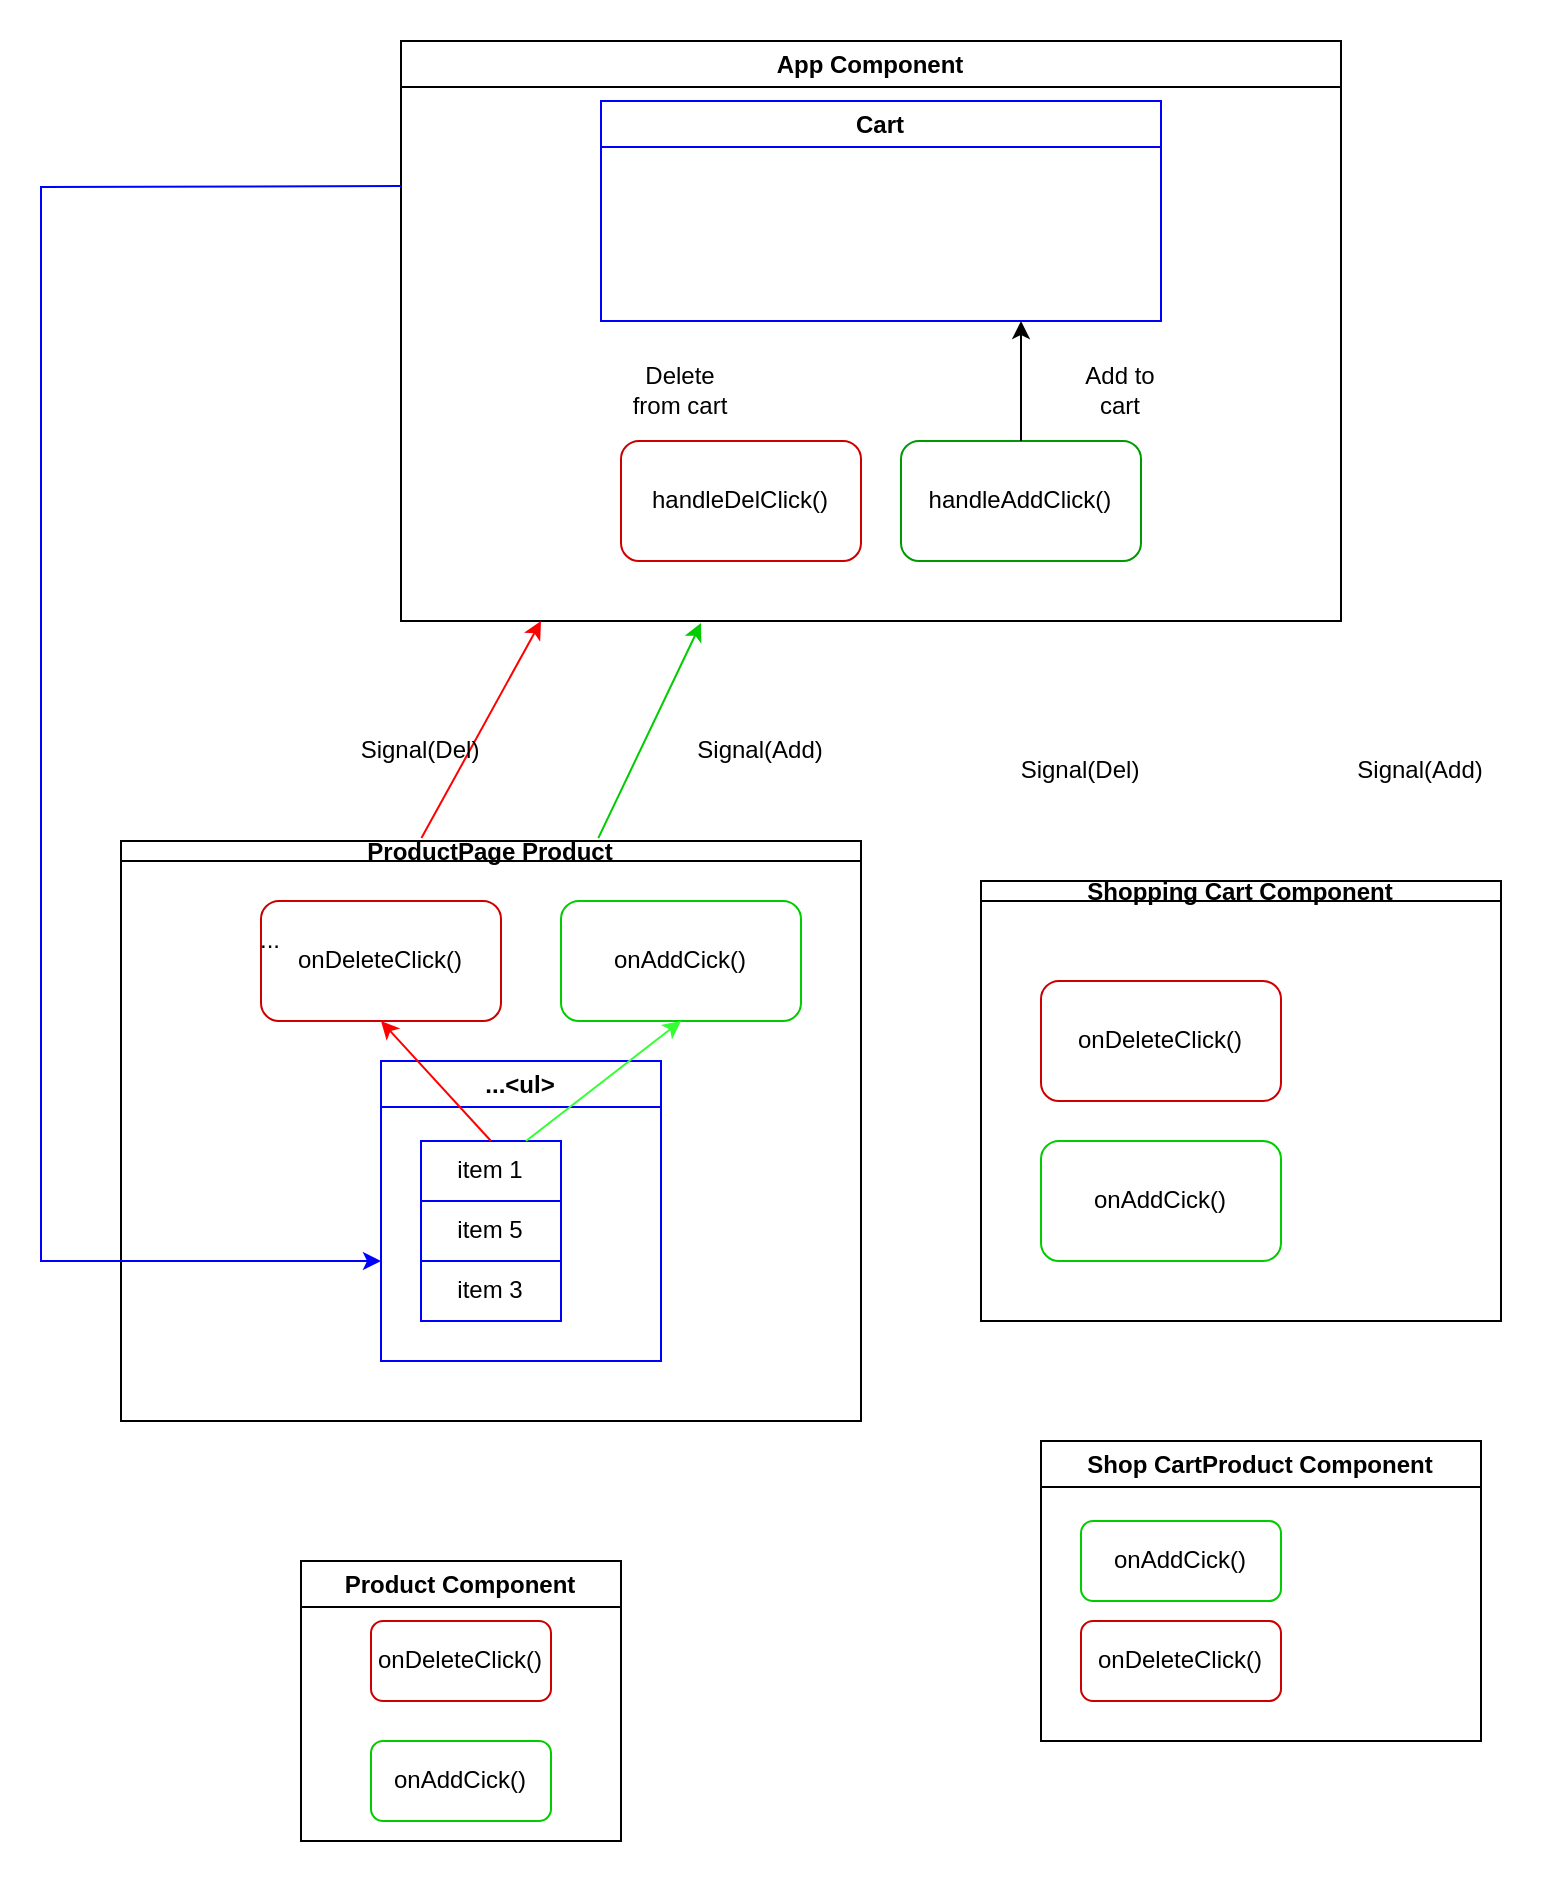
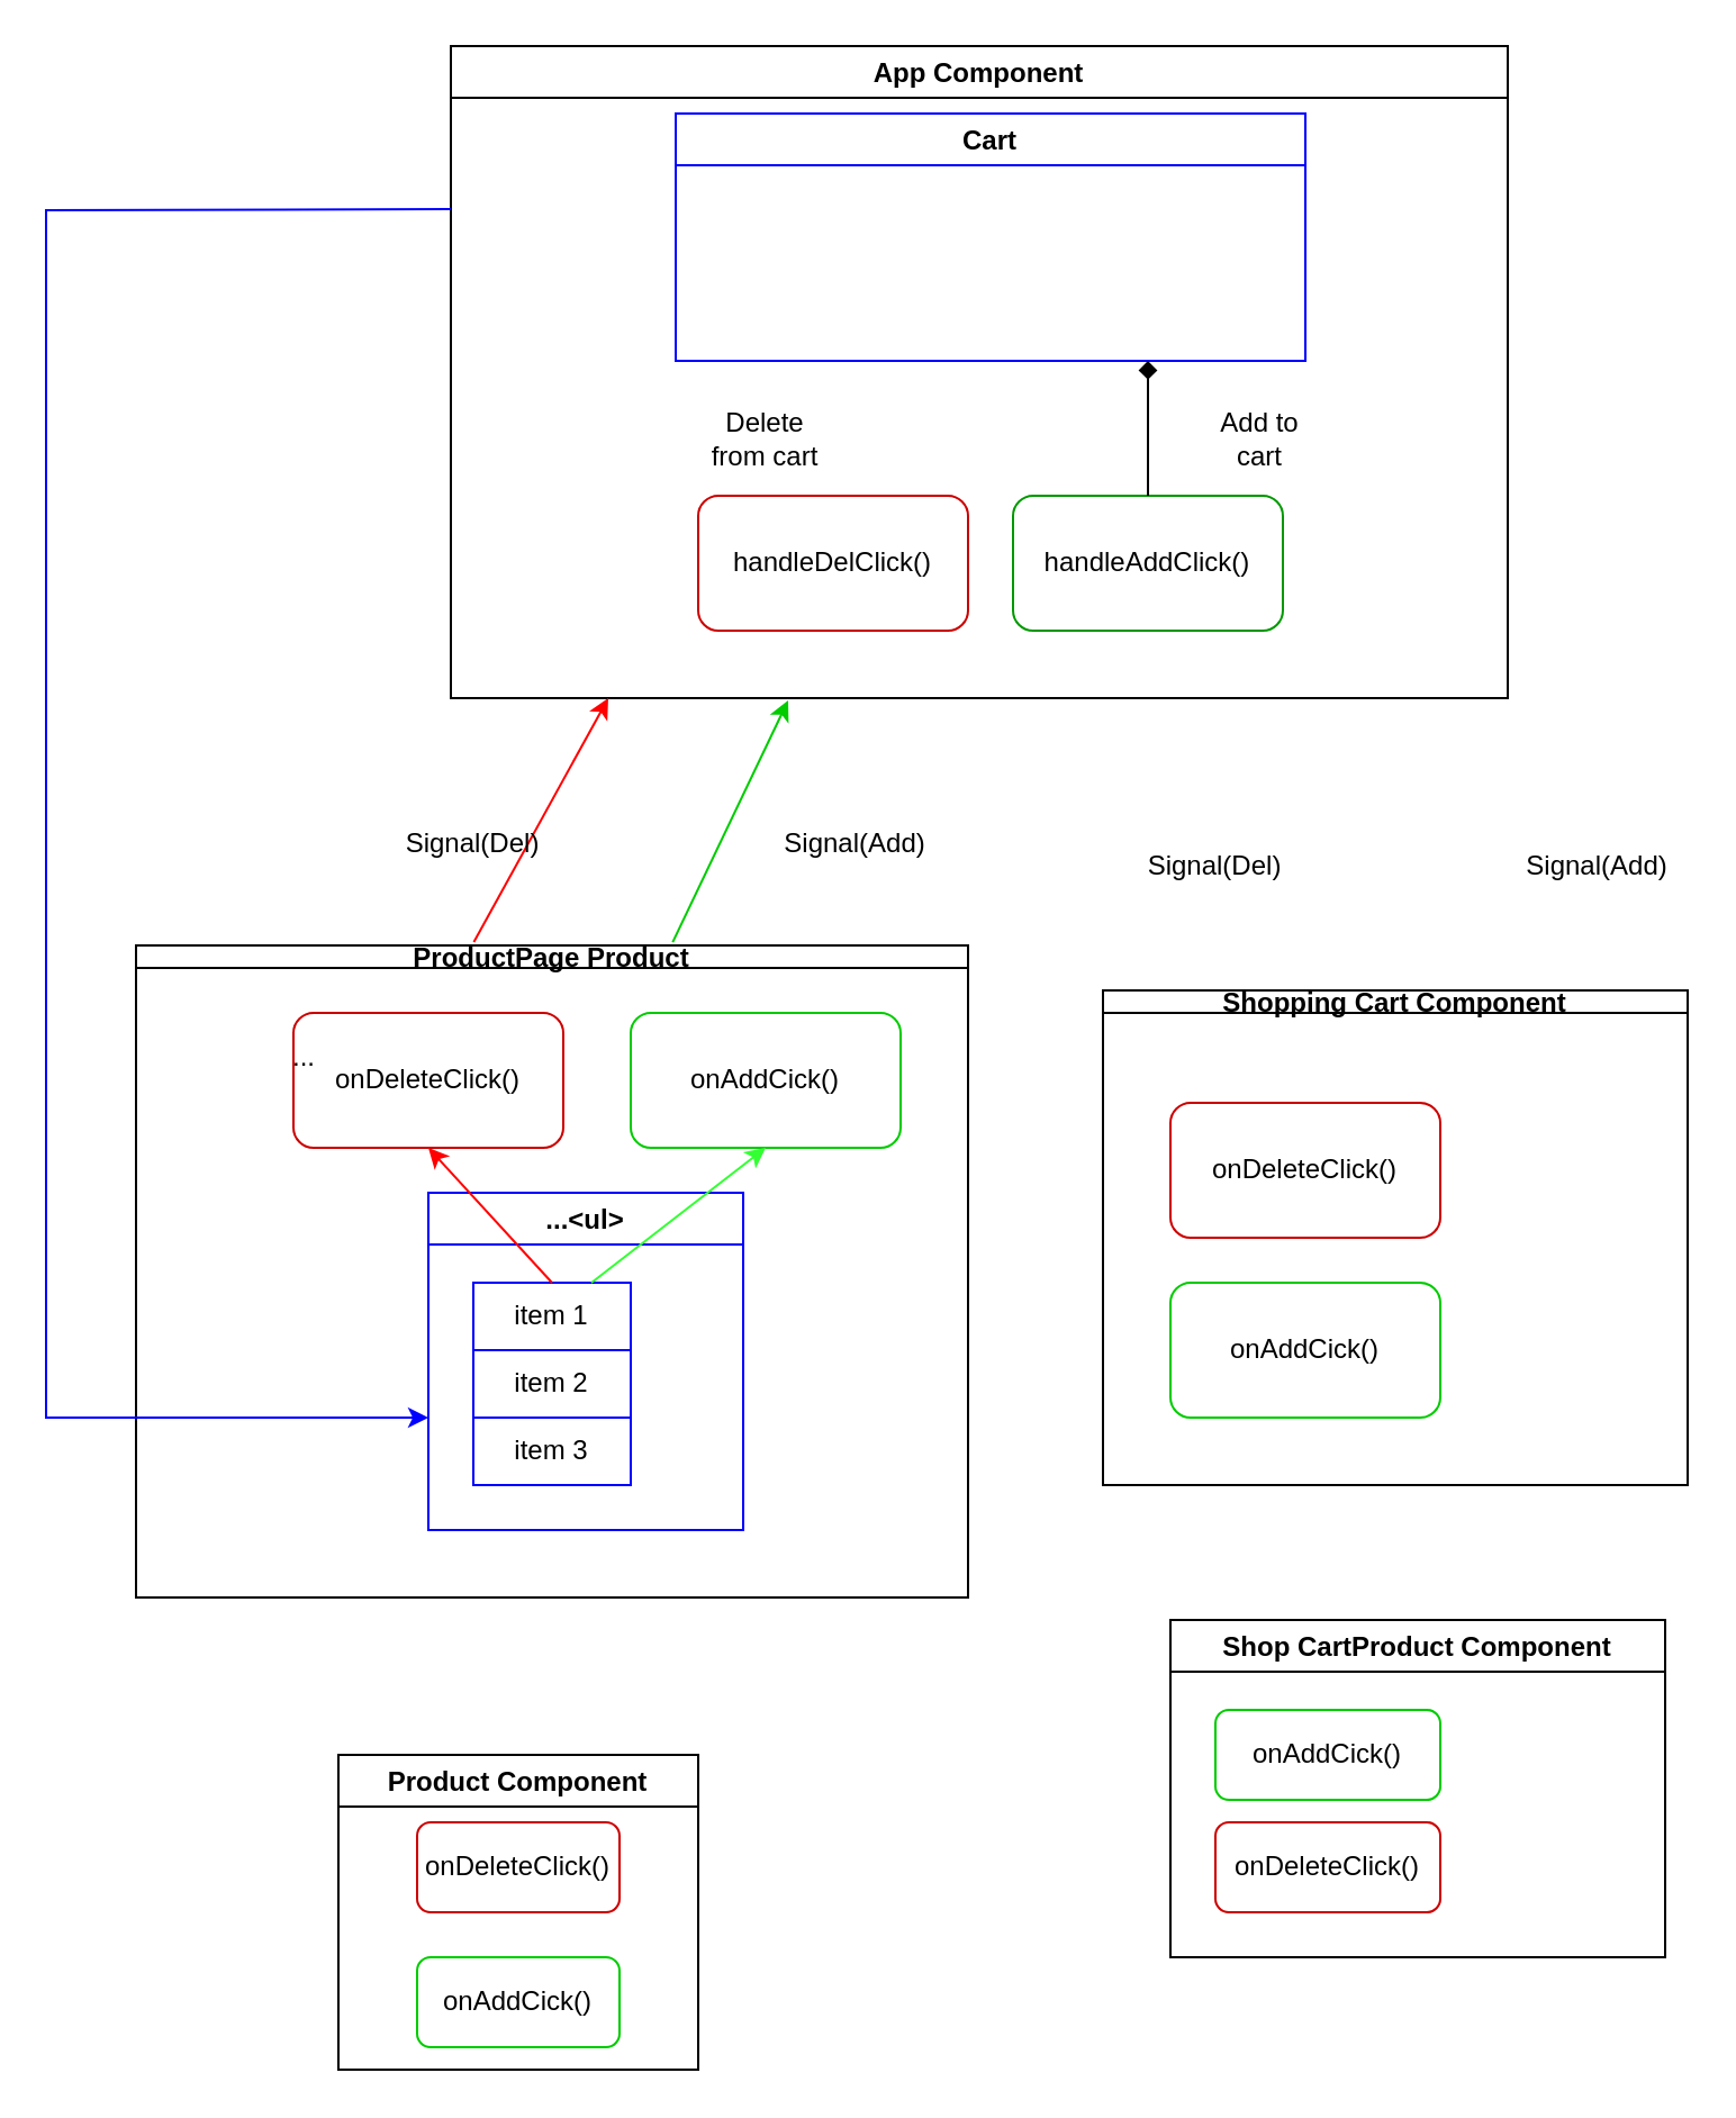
- <mxCell id="8" value="" style="endArrow=classic;html=1;rounded=0;exitX=0.5;exitY=0;exitDx=0;exitDy=0;entryX=0.75;entryY=1;entryDx=0;entryDy=0;" parent="2" source="7" target="3" edge="1"><mxGeometry width="50" height="50" relative="1" as="geometry"><mxPoint x="165" y="172.5" as="sourcePoint" /><mxPoint x="300" y="180" as="targetPoint" /></mxGeometry></mxCell>
+ <mxCell id="8" value="" style="endArrow=diamond;html=1;rounded=0;exitX=0.5;exitY=0;exitDx=0;exitDy=0;entryX=0.75;entryY=1;entryDx=0;entryDy=0;" parent="2" source="7" target="3" edge="1"><mxGeometry width="50" height="50" relative="1" as="geometry"><mxPoint x="165" y="172.5" as="sourcePoint" /><mxPoint x="300" y="180" as="targetPoint" /></mxGeometry></mxCell>
- <mxCell id="18" value="item 5" style="rounded=0;whiteSpace=wrap;html=1;strokeColor=#0000FF;fillColor=#FFFFFF;" parent="16" vertex="1"><mxGeometry x="20" y="70" width="70" height="30" as="geometry" /></mxCell>
+ <mxCell id="18" value="item 2" style="rounded=0;whiteSpace=wrap;html=1;strokeColor=#0000FF;fillColor=#FFFFFF;" parent="16" vertex="1"><mxGeometry x="20" y="70" width="70" height="30" as="geometry" /></mxCell>
